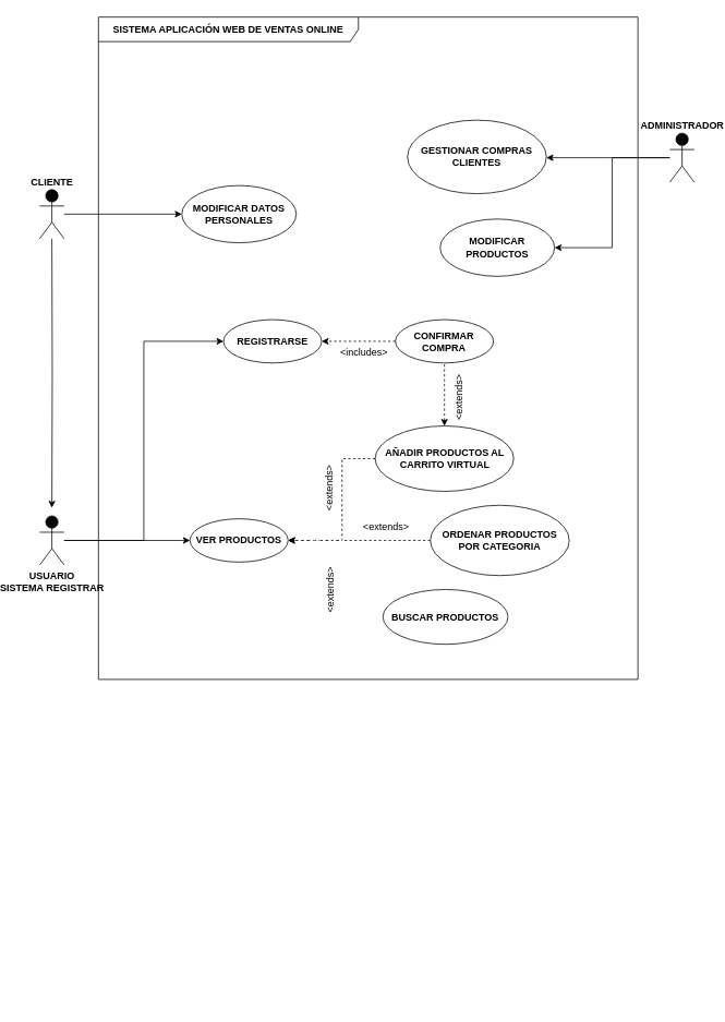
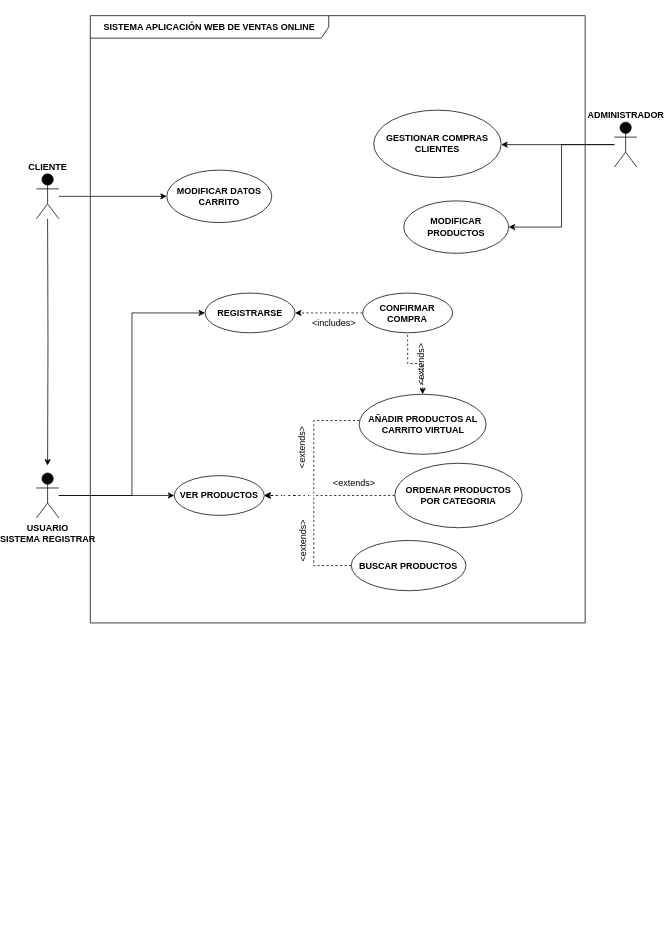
- <mxCell id="35" value="MODIFICAR DATOS&lt;div&gt;PERSONALES&lt;/div&gt;" style="ellipse;whiteSpace=wrap;html=1;fontStyle=1" vertex="1" parent="1"><mxGeometry x="194" y="226" width="140" height="70" as="geometry" /></mxCell>
+ <mxCell id="35" value="MODIFICAR DATOS&lt;div&gt;CARRITO&lt;/div&gt;" style="ellipse;whiteSpace=wrap;html=1;fontStyle=1" vertex="1" parent="1"><mxGeometry x="194" y="226" width="140" height="70" as="geometry" /></mxCell>
- <mxCell id="20" value="AÑADIR PRODUCTOS AL CARRITO VIRTUAL" style="ellipse;whiteSpace=wrap;html=1;fontStyle=1" vertex="1" parent="1"><mxGeometry x="430.5" y="520" width="169.5" height="80" as="geometry" /></mxCell>
+ <mxCell id="20" value="AÑADIR PRODUCTOS AL CARRITO VIRTUAL" style="ellipse;whiteSpace=wrap;html=1;fontStyle=1" vertex="1" parent="1"><mxGeometry x="450.5" y="525" width="169.5" height="80" as="geometry" /></mxCell>
+ <mxCell id="16" style="edgeStyle=orthogonalEdgeStyle;rounded=0;orthogonalLoop=1;jettySize=auto;html=1;entryX=1;entryY=0.5;entryDx=0;entryDy=0;dashed=1;" edge="1" parent="1" source="17" target="7"><mxGeometry relative="1" as="geometry"><Array as="points"><mxPoint x="390" y="754" /><mxPoint x="390" y="660" /></Array></mxGeometry></mxCell>
